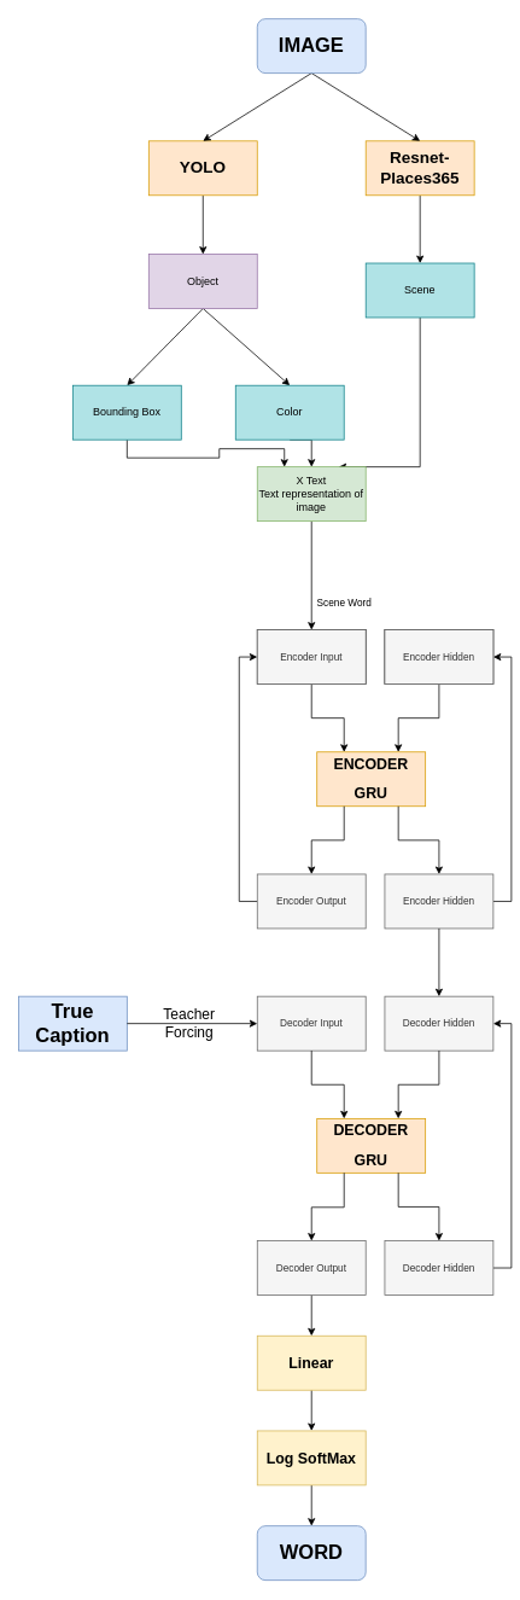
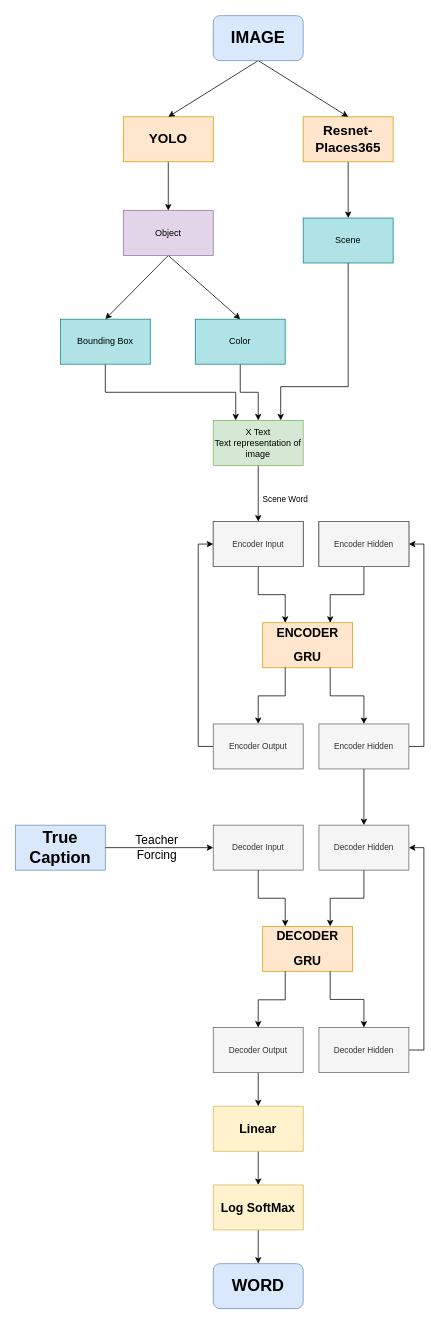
- <mxCell id="18" value="X Text&lt;br&gt;Text representation of image" style="rounded=0;whiteSpace=wrap;html=1;fillColor=#d5e8d4;strokeColor=#82b366;" vertex="1" parent="1"><mxGeometry x="284" y="515" width="120" height="60" as="geometry" /></mxCell>
+ <mxCell id="18" value="X Text&lt;br&gt;Text representation of image" style="rounded=0;whiteSpace=wrap;html=1;fillColor=#d5e8d4;strokeColor=#82b366;" vertex="1" parent="1"><mxGeometry x="284" y="560" width="120" height="60" as="geometry" /></mxCell>
